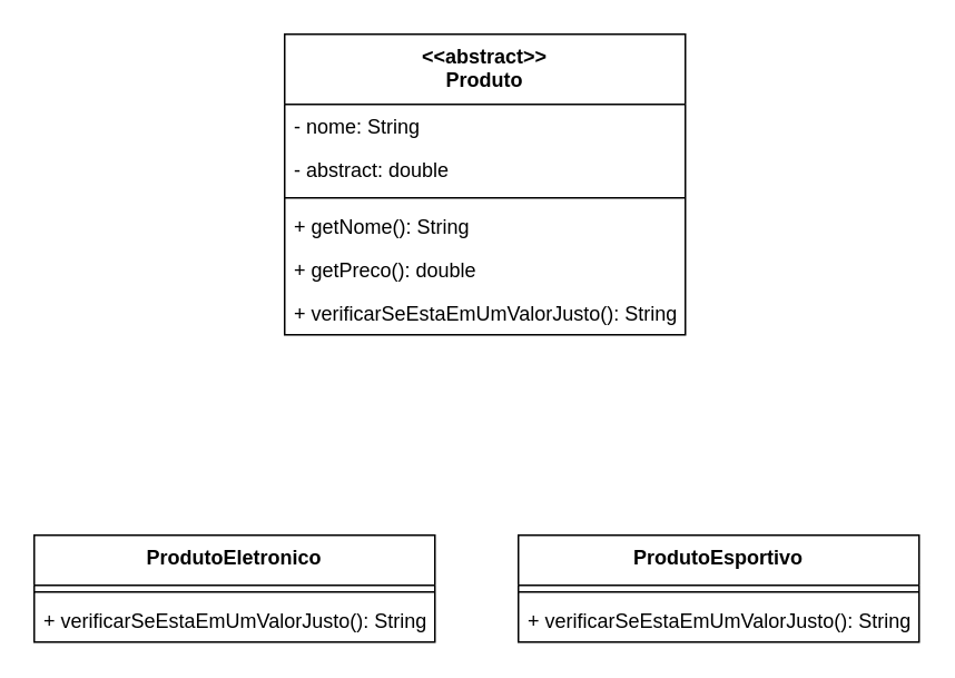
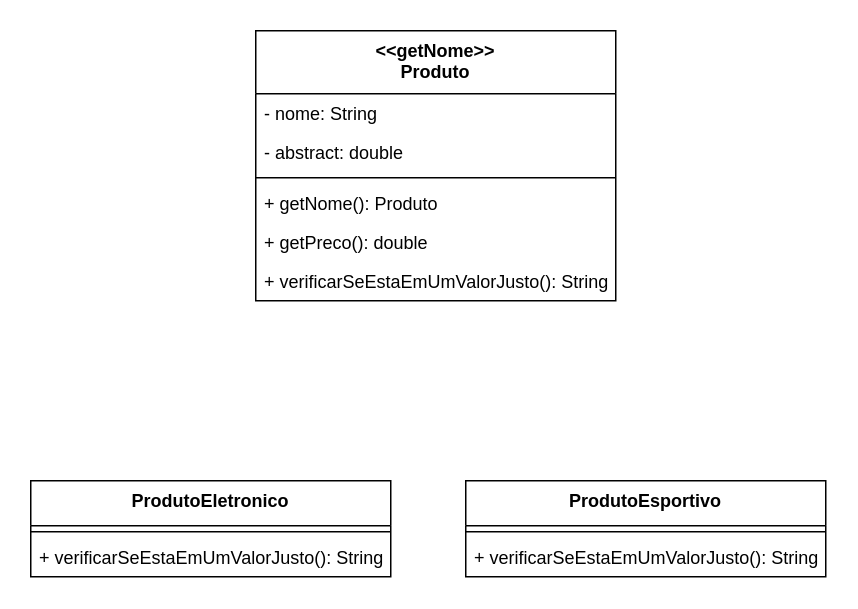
- <mxCell id="5" value="&amp;lt;&amp;lt;abstract&amp;gt;&amp;gt;&lt;br&gt;Produto" style="swimlane;fontStyle=1;align=center;verticalAlign=top;childLayout=stackLayout;horizontal=1;startSize=42;horizontalStack=0;resizeParent=1;resizeParentMax=0;resizeLast=0;collapsible=0;marginBottom=0;whiteSpace=wrap;html=1;" parent="1" vertex="1"><mxGeometry x="170" y="20" width="240" height="180" as="geometry" /></mxCell>
+ <mxCell id="5" value="&amp;lt;&amp;lt;getNome&amp;gt;&amp;gt;&lt;br&gt;Produto" style="swimlane;fontStyle=1;align=center;verticalAlign=top;childLayout=stackLayout;horizontal=1;startSize=42;horizontalStack=0;resizeParent=1;resizeParentMax=0;resizeLast=0;collapsible=0;marginBottom=0;whiteSpace=wrap;html=1;" parent="1" vertex="1"><mxGeometry x="170" y="20" width="240" height="180" as="geometry" /></mxCell>
- <mxCell id="9" value="+ getNome(): String" style="text;strokeColor=none;fillColor=none;align=left;verticalAlign=top;spacingLeft=4;spacingRight=4;overflow=hidden;rotatable=0;points=[[0,0.5],[1,0.5]];portConstraint=eastwest;whiteSpace=wrap;html=1;" vertex="1" parent="5"><mxGeometry y="102" width="240" height="26" as="geometry" /></mxCell>
+ <mxCell id="9" value="+ getNome(): Produto" style="text;strokeColor=none;fillColor=none;align=left;verticalAlign=top;spacingLeft=4;spacingRight=4;overflow=hidden;rotatable=0;points=[[0,0.5],[1,0.5]];portConstraint=eastwest;whiteSpace=wrap;html=1;" vertex="1" parent="5"><mxGeometry y="102" width="240" height="26" as="geometry" /></mxCell>
